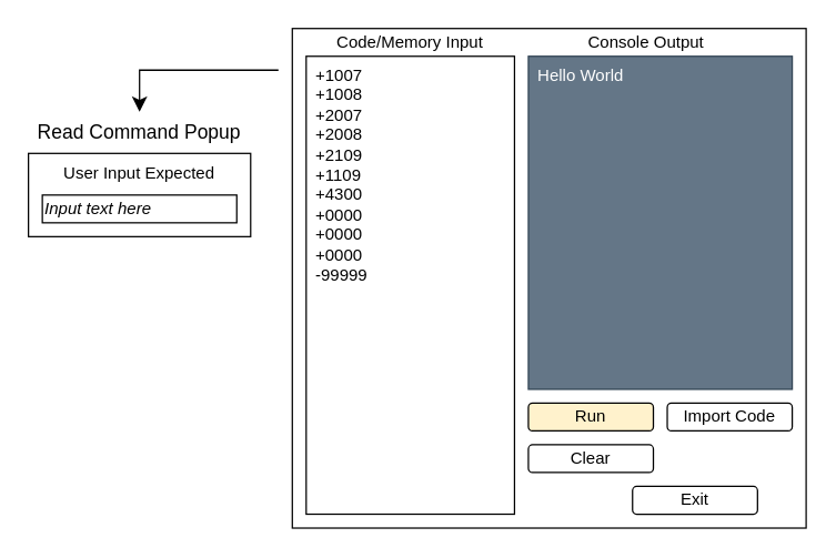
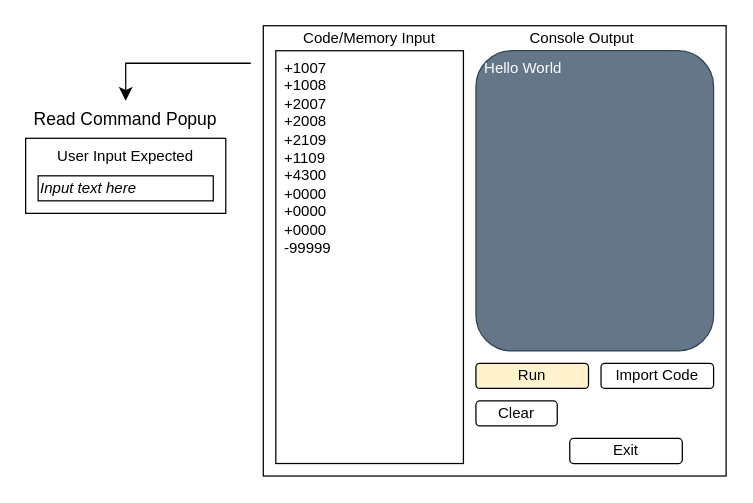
- <mxCell id="7" value="Hello World" style="rounded=0;whiteSpace=wrap;html=1;fontColor=#ffffff;fillColor=#647687;strokeColor=#314354;align=left;verticalAlign=top;spacingLeft=5;" vertex="1" parent="1"><mxGeometry x="380" y="40" width="190" height="240" as="geometry" /></mxCell>
+ <mxCell id="7" value="Hello World" style="whiteSpace=wrap;html=1;fontColor=#ffffff;fillColor=#647687;strokeColor=#314354;align=left;verticalAlign=top;spacingLeft=5;rounded=1;" vertex="1" parent="1"><mxGeometry x="380" y="40" width="190" height="240" as="geometry" /></mxCell>
- <mxCell id="4" value="Clear" style="rounded=1;whiteSpace=wrap;html=1;" vertex="1" parent="1"><mxGeometry x="380" y="320" width="90" height="20" as="geometry" /></mxCell>
+ <mxCell id="4" value="Clear" style="rounded=1;whiteSpace=wrap;html=1;" vertex="1" parent="1"><mxGeometry x="380" y="320" width="65" height="20" as="geometry" /></mxCell>
